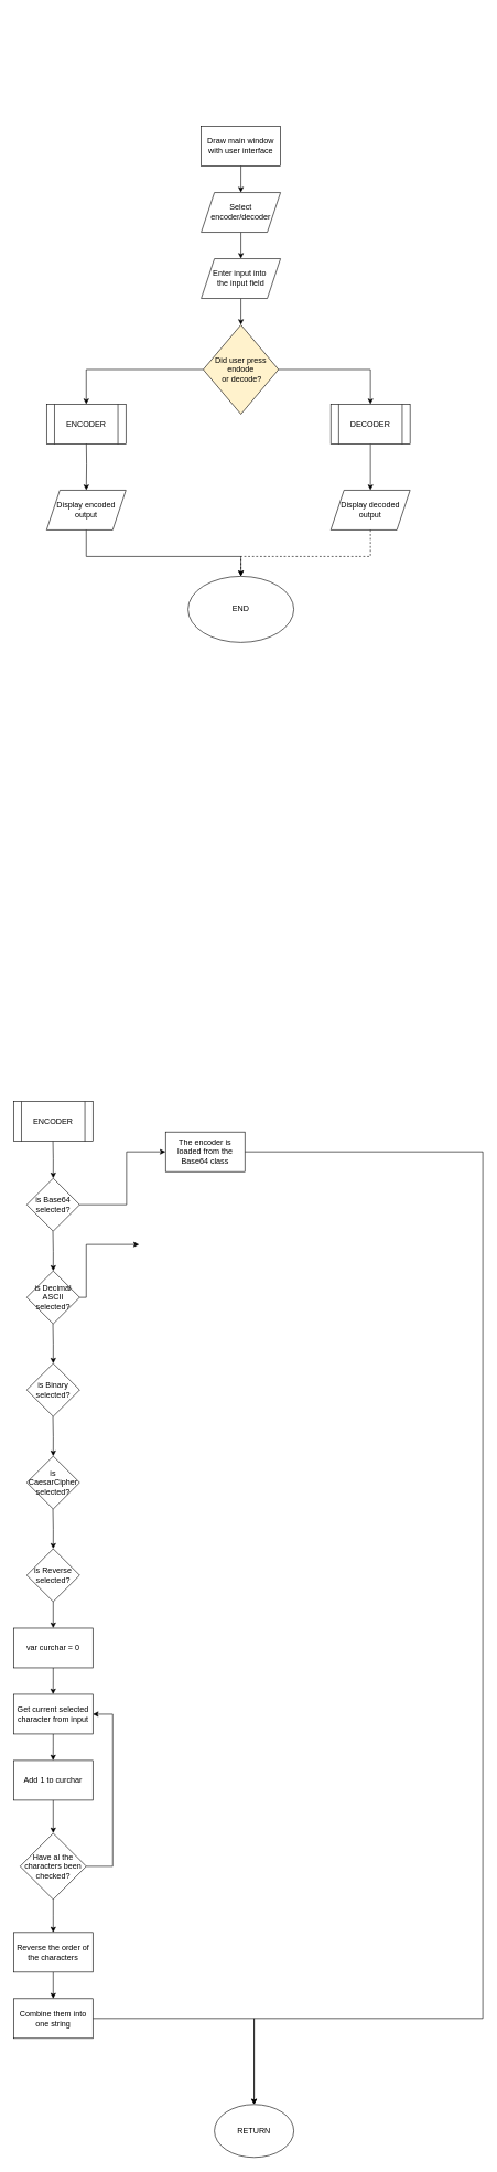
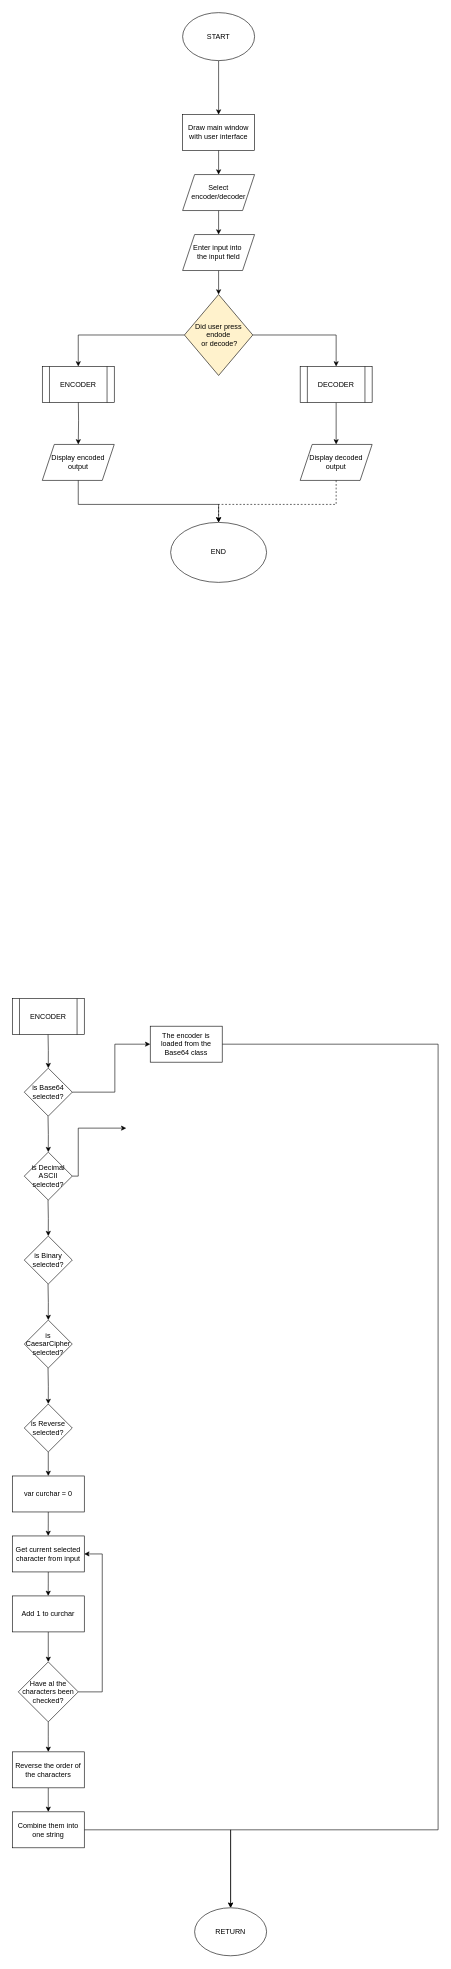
+ <mxCell id="3" value="START" style="ellipse;whiteSpace=wrap;html=1;rounded=0;" parent="1" vertex="1"><mxGeometry x="304" y="20" width="120" height="80" as="geometry" /></mxCell>
+ <mxCell id="2" value="" style="edgeStyle=orthogonalEdgeStyle;rounded=0;orthogonalLoop=1;jettySize=auto;html=1;" parent="1" source="3" target="4" edge="1"><mxGeometry relative="1" as="geometry" /></mxCell>
